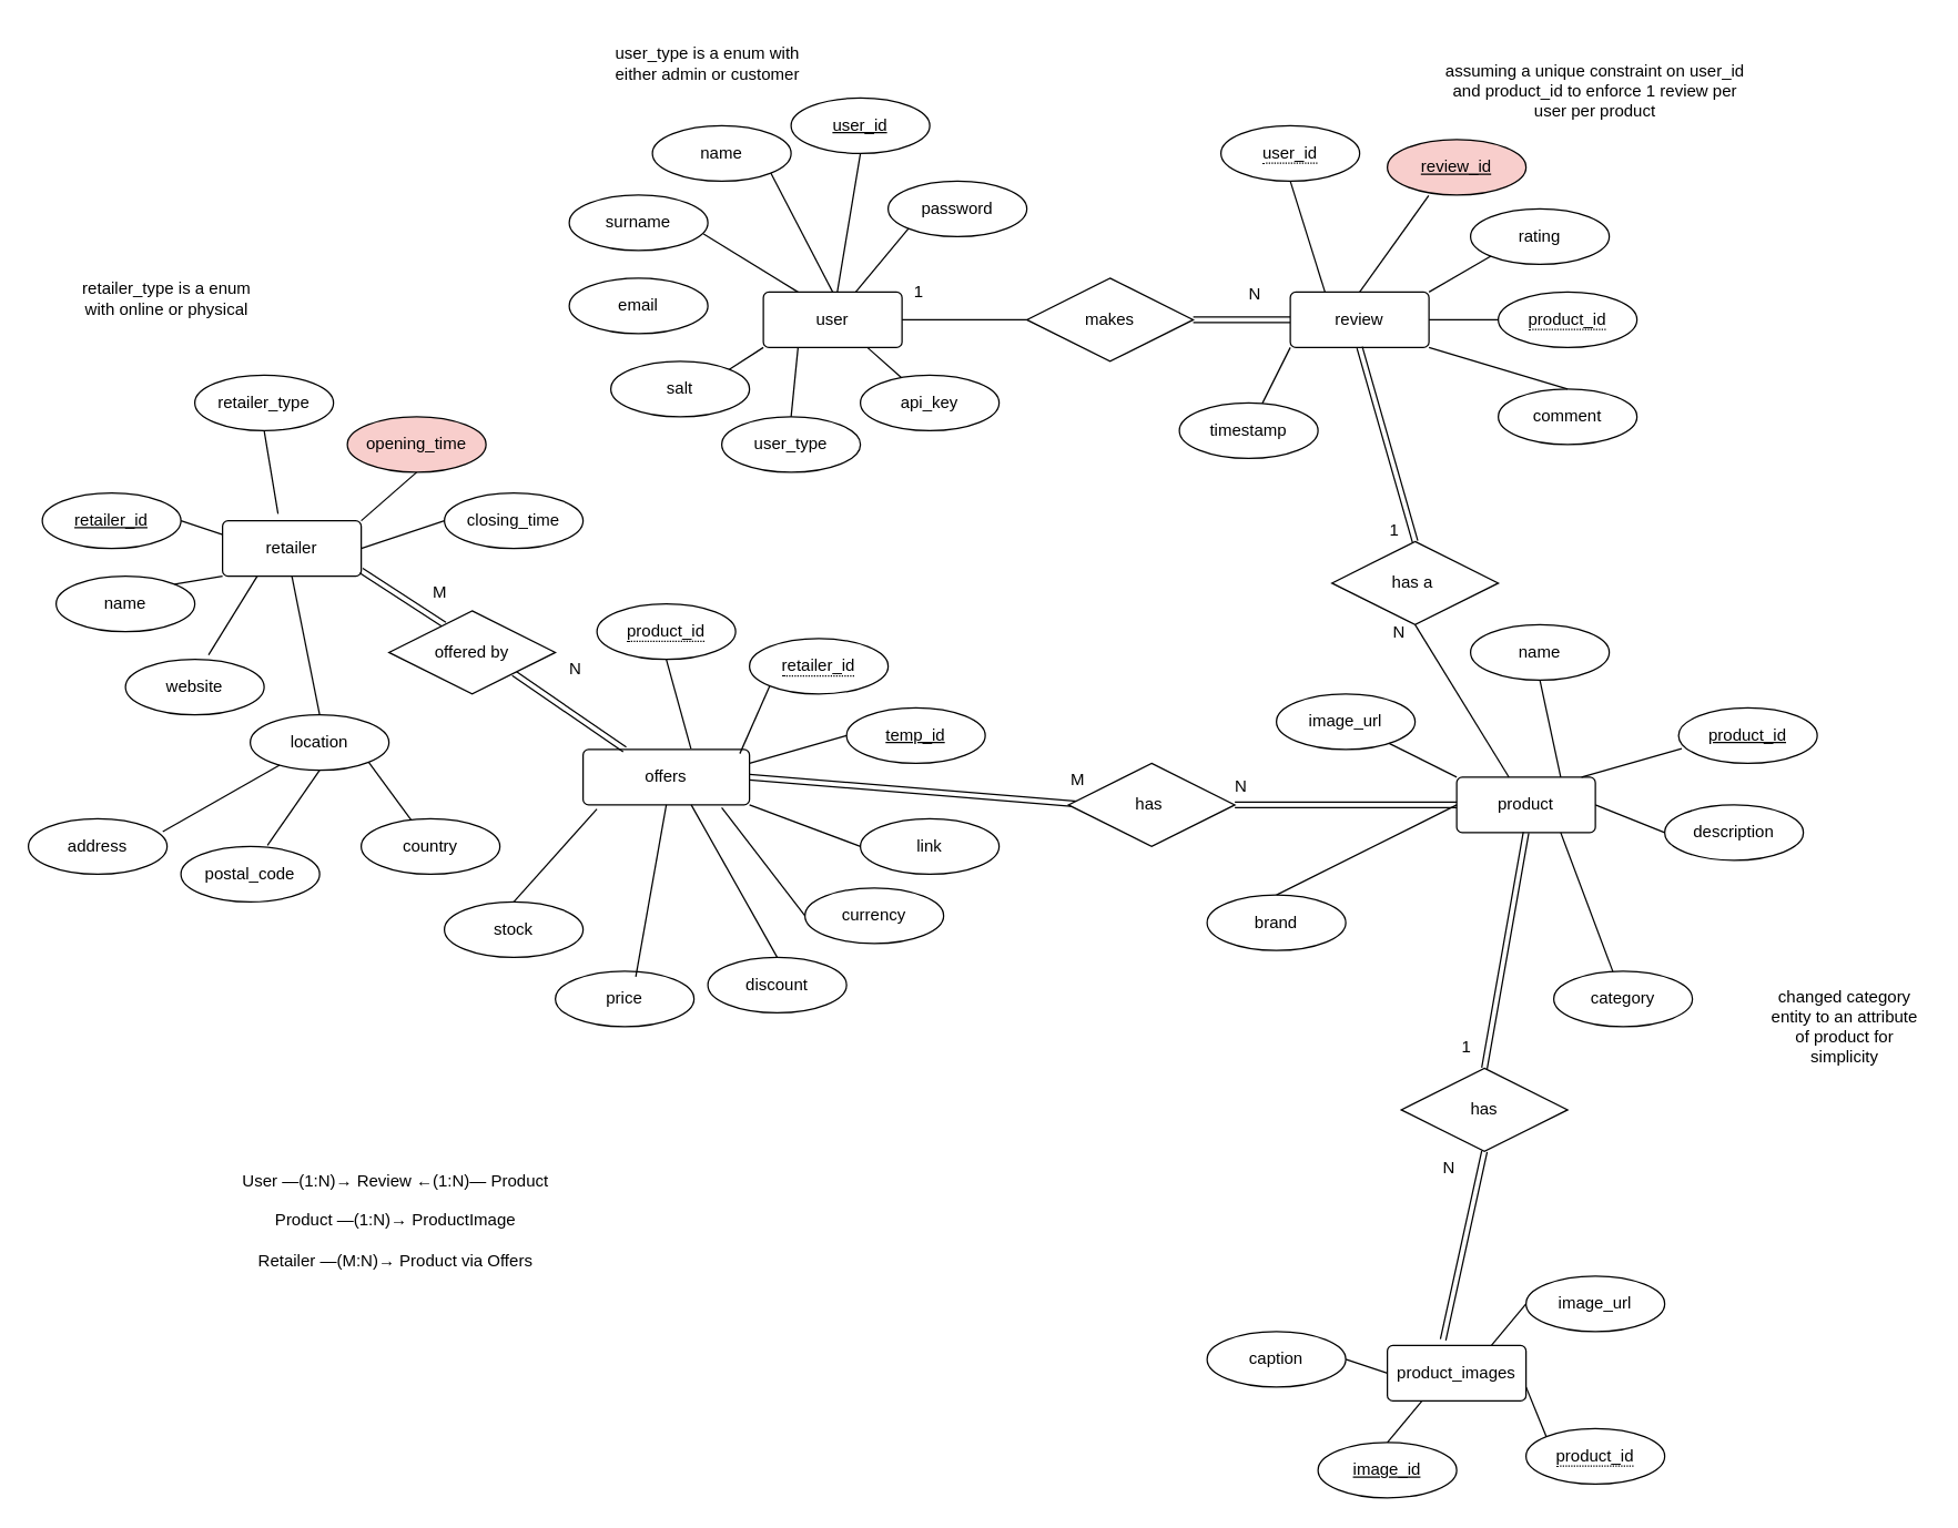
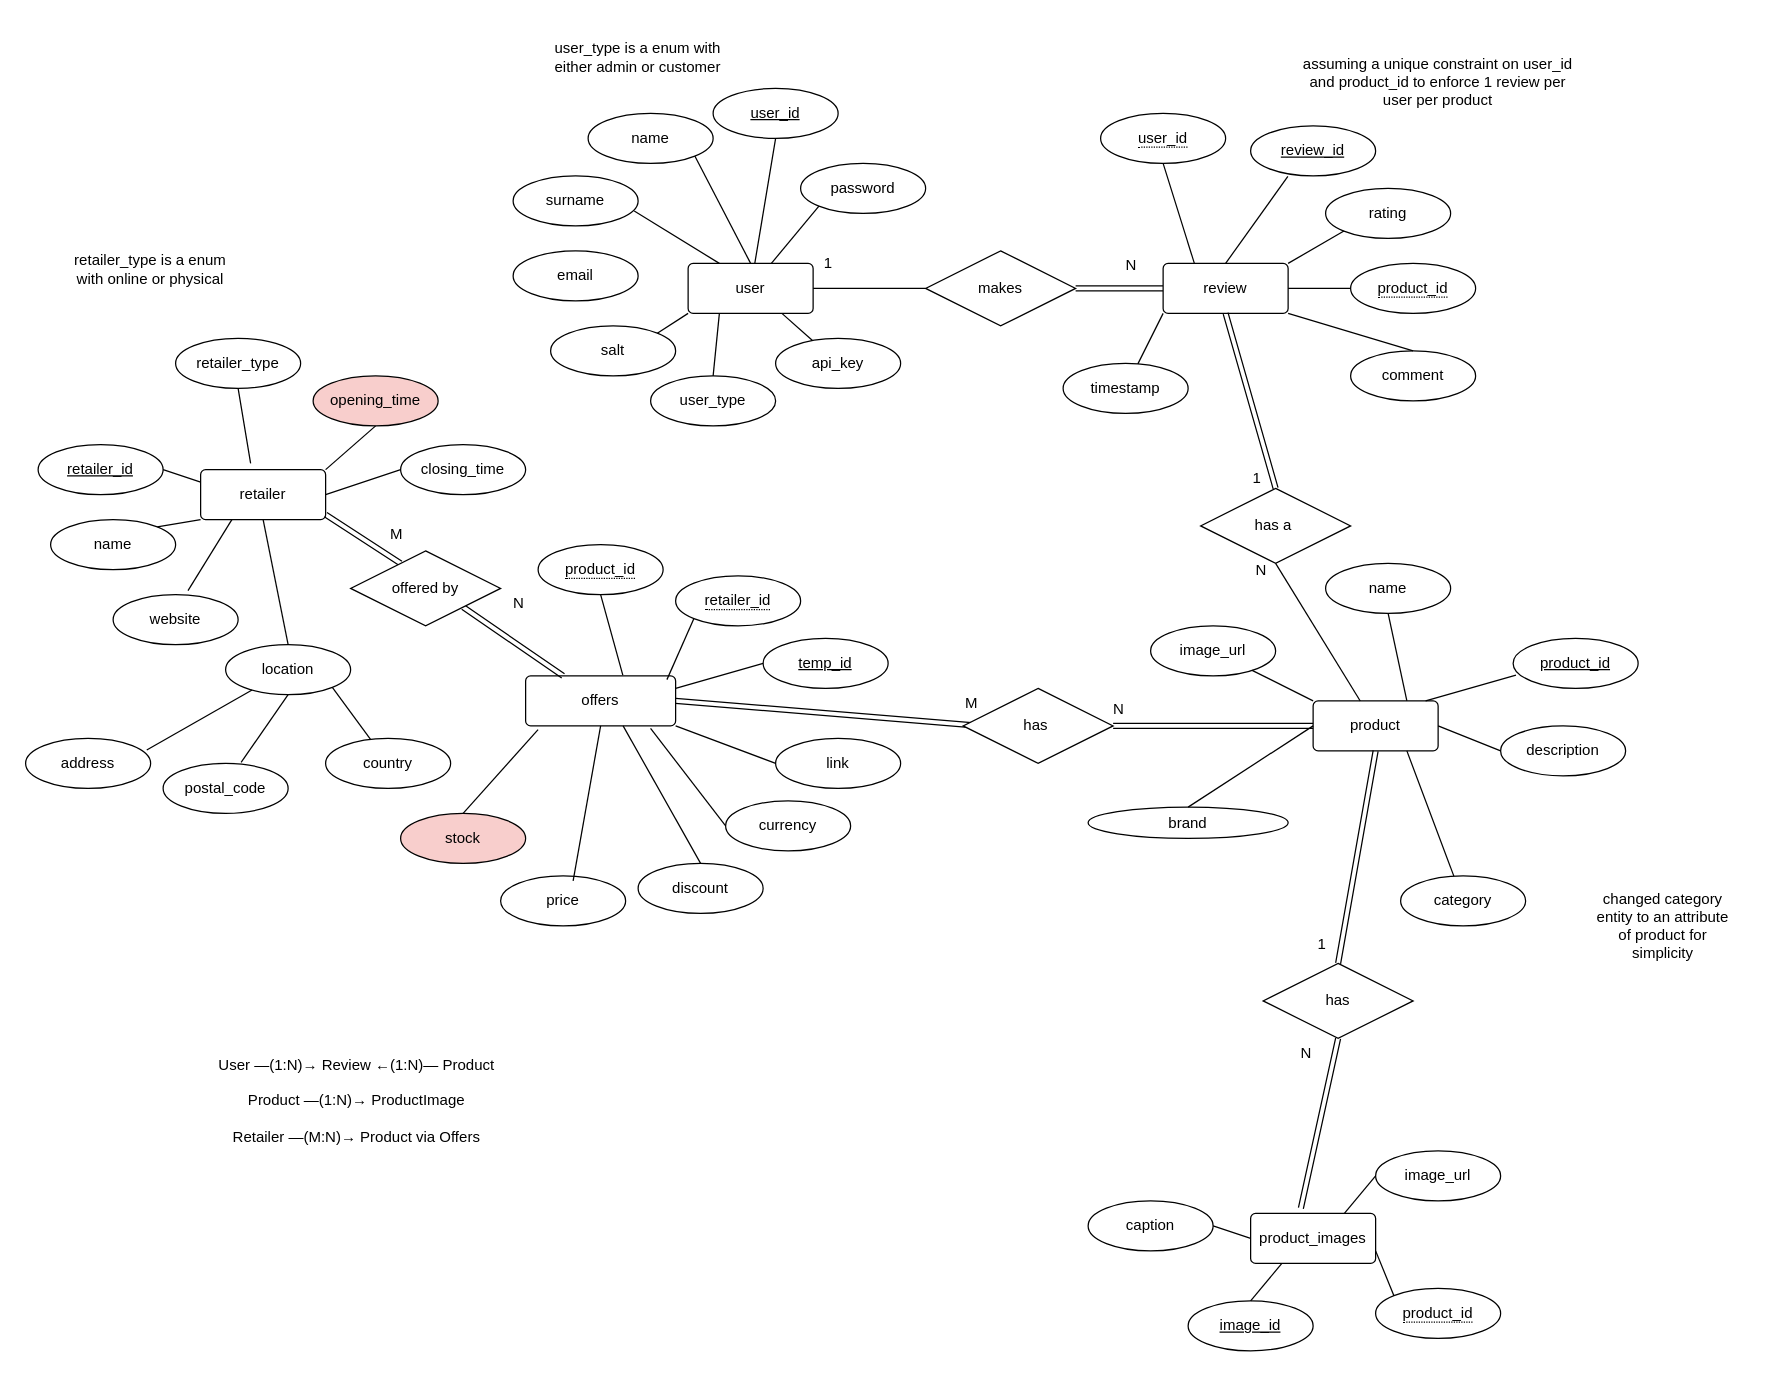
- <mxCell id="19" value="review_id" style="ellipse;whiteSpace=wrap;html=1;align=center;fontStyle=4;fillColor=#f8cecc;" parent="1" vertex="1"><mxGeometry x="1000" y="100" width="100" height="40" as="geometry" /></mxCell>
+ <mxCell id="19" value="review_id" style="ellipse;whiteSpace=wrap;html=1;align=center;fontStyle=4;" parent="1" vertex="1"><mxGeometry x="1000" y="100" width="100" height="40" as="geometry" /></mxCell>
- <mxCell id="44" value="brand" style="ellipse;whiteSpace=wrap;html=1;align=center;" parent="1" vertex="1"><mxGeometry x="870" y="645" width="100" height="40" as="geometry" /></mxCell>
+ <mxCell id="44" value="brand" style="ellipse;whiteSpace=wrap;html=1;align=center;" parent="1" vertex="1"><mxGeometry x="870" y="645" width="160" height="25" as="geometry" /></mxCell>
- <mxCell id="71" value="stock" style="ellipse;whiteSpace=wrap;html=1;align=center;" parent="1" vertex="1"><mxGeometry x="320" y="650" width="100" height="40" as="geometry" /></mxCell>
+ <mxCell id="71" value="stock" style="ellipse;whiteSpace=wrap;html=1;align=center;fillColor=#f8cecc;" parent="1" vertex="1"><mxGeometry x="320" y="650" width="100" height="40" as="geometry" /></mxCell>
